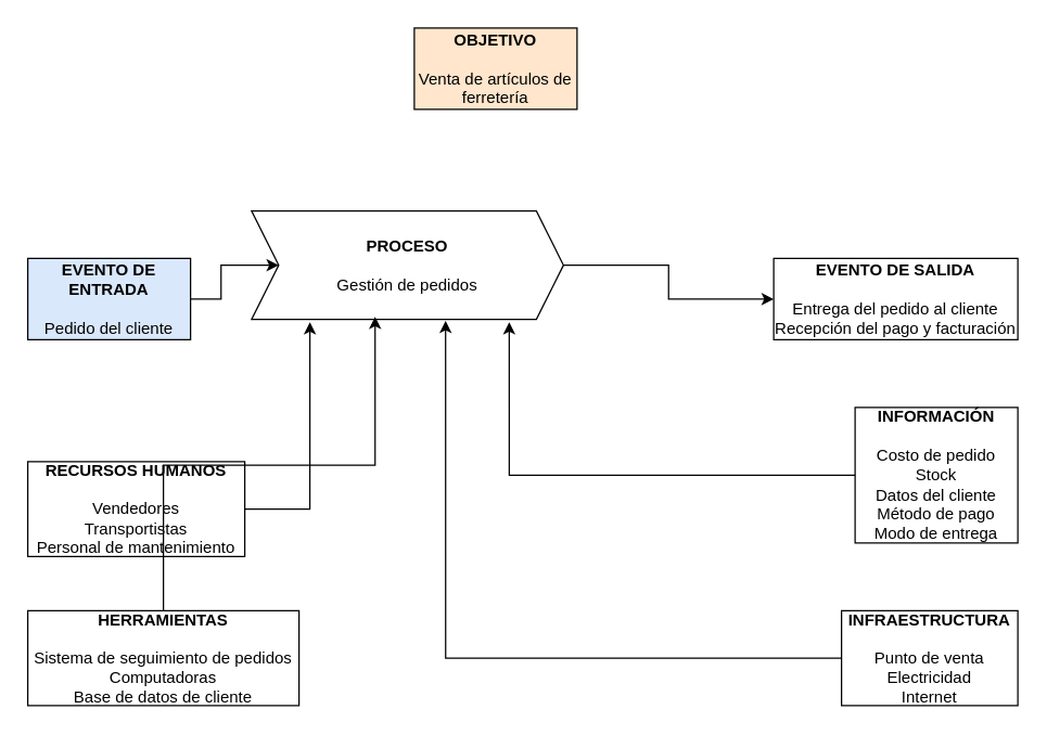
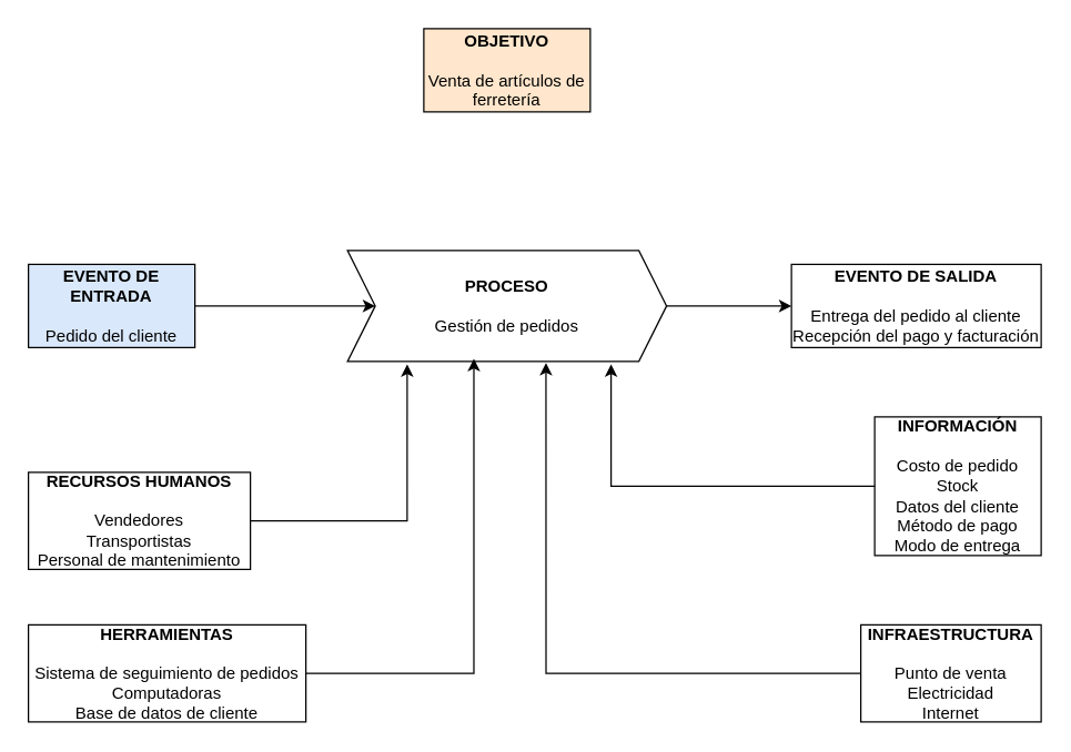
- <mxCell id="3" value="&lt;font style=&quot;vertical-align: inherit;&quot;&gt;&lt;font style=&quot;vertical-align: inherit;&quot;&gt;&lt;font style=&quot;vertical-align: inherit;&quot;&gt;&lt;font style=&quot;vertical-align: inherit;&quot;&gt;&lt;font style=&quot;vertical-align: inherit;&quot;&gt;&lt;font style=&quot;vertical-align: inherit;&quot;&gt;&lt;b&gt;&lt;font style=&quot;vertical-align: inherit;&quot;&gt;&lt;font style=&quot;vertical-align: inherit;&quot;&gt;PROCESO&lt;/font&gt;&lt;/font&gt;&lt;/b&gt;&lt;br&gt;&lt;br&gt;&lt;font style=&quot;vertical-align: inherit;&quot;&gt;&lt;font style=&quot;vertical-align: inherit;&quot;&gt; Gestión de pedidos&lt;/font&gt;&lt;/font&gt;&lt;/font&gt;&lt;/font&gt;&lt;/font&gt;&lt;/font&gt;&lt;/font&gt;&lt;/font&gt;" style="shape=step;perimeter=stepPerimeter;whiteSpace=wrap;html=1;fixedSize=1;" vertex="1" parent="1"><mxGeometry x="185" y="155" width="230" height="80" as="geometry" /></mxCell>
+ <mxCell id="3" value="&lt;font style=&quot;vertical-align: inherit;&quot;&gt;&lt;font style=&quot;vertical-align: inherit;&quot;&gt;&lt;font style=&quot;vertical-align: inherit;&quot;&gt;&lt;font style=&quot;vertical-align: inherit;&quot;&gt;&lt;font style=&quot;vertical-align: inherit;&quot;&gt;&lt;font style=&quot;vertical-align: inherit;&quot;&gt;&lt;b&gt;&lt;font style=&quot;vertical-align: inherit;&quot;&gt;&lt;font style=&quot;vertical-align: inherit;&quot;&gt;PROCESO&lt;/font&gt;&lt;/font&gt;&lt;/b&gt;&lt;br&gt;&lt;br&gt;&lt;font style=&quot;vertical-align: inherit;&quot;&gt;&lt;font style=&quot;vertical-align: inherit;&quot;&gt; Gestión de pedidos&lt;/font&gt;&lt;/font&gt;&lt;/font&gt;&lt;/font&gt;&lt;/font&gt;&lt;/font&gt;&lt;/font&gt;&lt;/font&gt;" style="shape=step;perimeter=stepPerimeter;whiteSpace=wrap;html=1;fixedSize=1;" vertex="1" parent="1"><mxGeometry x="250" y="180" width="230" height="80" as="geometry" /></mxCell>
